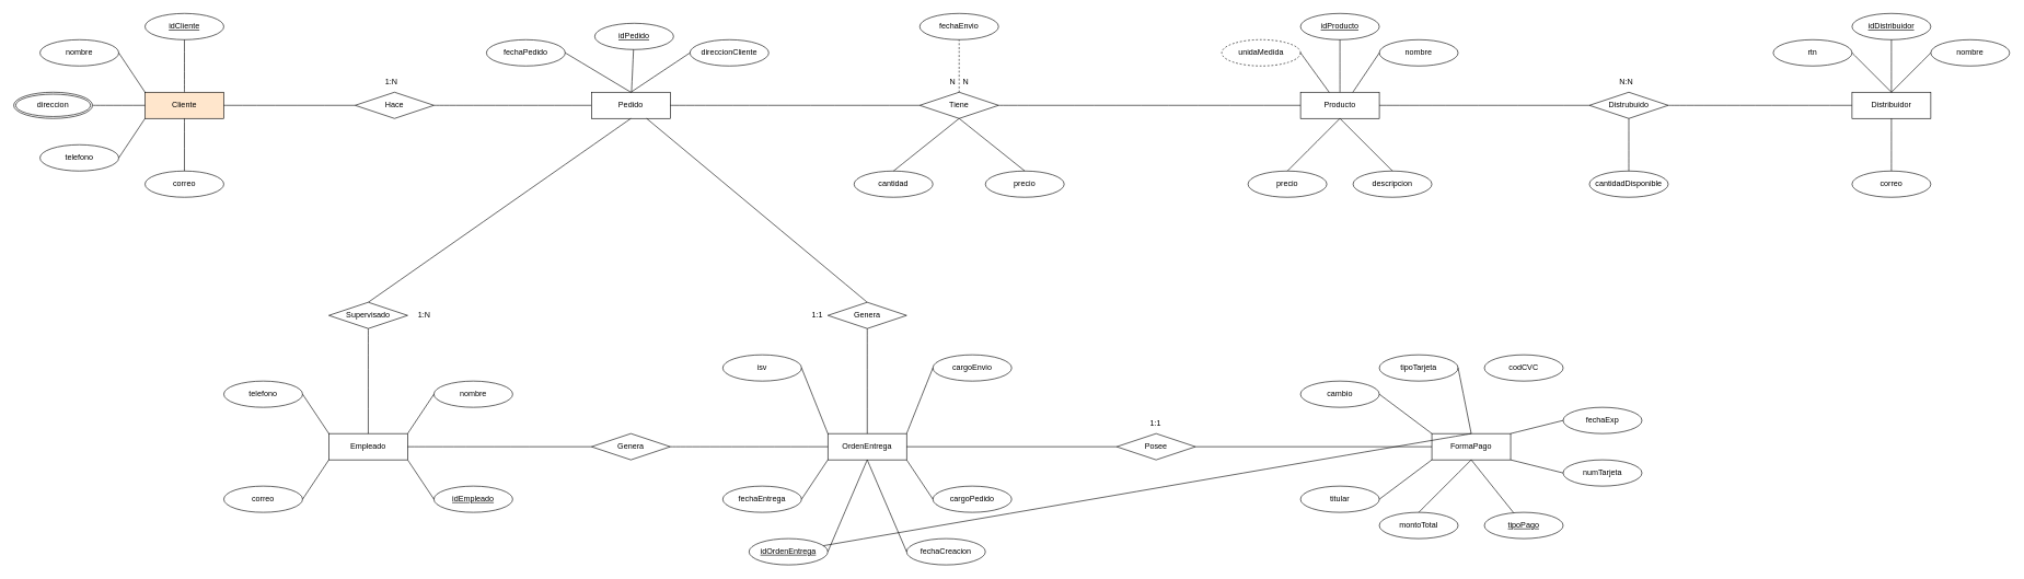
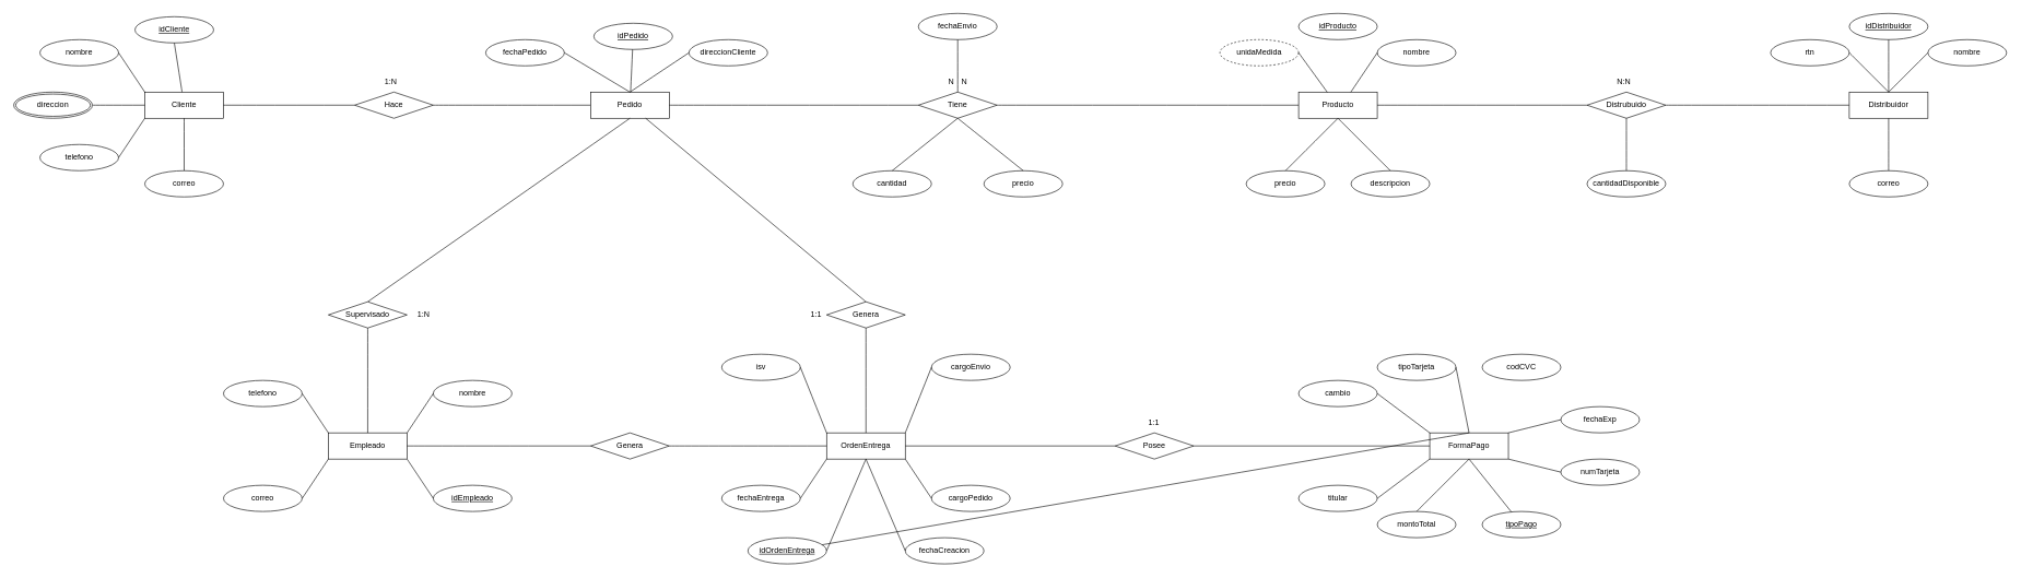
- <mxCell id="4" value="idCliente" style="ellipse;whiteSpace=wrap;html=1;align=center;fontStyle=4;" parent="1" vertex="1"><mxGeometry x="220" y="20" width="120" height="40" as="geometry" /></mxCell>
+ <mxCell id="4" value="idCliente" style="ellipse;whiteSpace=wrap;html=1;align=center;fontStyle=4;" parent="1" vertex="1"><mxGeometry x="205" y="25" width="120" height="40" as="geometry" /></mxCell>
- <mxCell id="62" value="" style="endArrow=none;html=1;rounded=0;exitX=0.5;exitY=0;exitDx=0;exitDy=0;entryX=0.5;entryY=1;entryDx=0;entryDy=0;curved=1;dashed=1;" parent="1" source="25" target="61" edge="1"><mxGeometry relative="1" as="geometry"><mxPoint x="1540" y="45" as="sourcePoint" /><mxPoint x="1740" y="45" as="targetPoint" /></mxGeometry></mxCell>
+ <mxCell id="62" value="" style="endArrow=none;html=1;rounded=0;exitX=0.5;exitY=0;exitDx=0;exitDy=0;entryX=0.5;entryY=1;entryDx=0;entryDy=0;curved=1;" parent="1" source="25" target="61" edge="1"><mxGeometry relative="1" as="geometry"><mxPoint x="1540" y="45" as="sourcePoint" /><mxPoint x="1740" y="45" as="targetPoint" /></mxGeometry></mxCell>
- <mxCell id="38" value="" style="endArrow=none;html=1;rounded=0;exitX=0.5;exitY=0;exitDx=0;exitDy=0;entryX=0.5;entryY=1;entryDx=0;entryDy=0;curved=1;" parent="1" source="30" target="32" edge="1"><mxGeometry relative="1" as="geometry"><mxPoint x="1890" y="60" as="sourcePoint" /><mxPoint x="2050" y="60" as="targetPoint" /></mxGeometry></mxCell>
- <mxCell id="2" value="Cliente" style="whiteSpace=wrap;html=1;align=center;fillColor=#ffe6cc;" parent="1" vertex="1"><mxGeometry x="220" y="140" width="120" height="40" as="geometry" /></mxCell>
+ <mxCell id="2" value="Cliente" style="whiteSpace=wrap;html=1;align=center;" parent="1" vertex="1"><mxGeometry x="220" y="140" width="120" height="40" as="geometry" /></mxCell>
